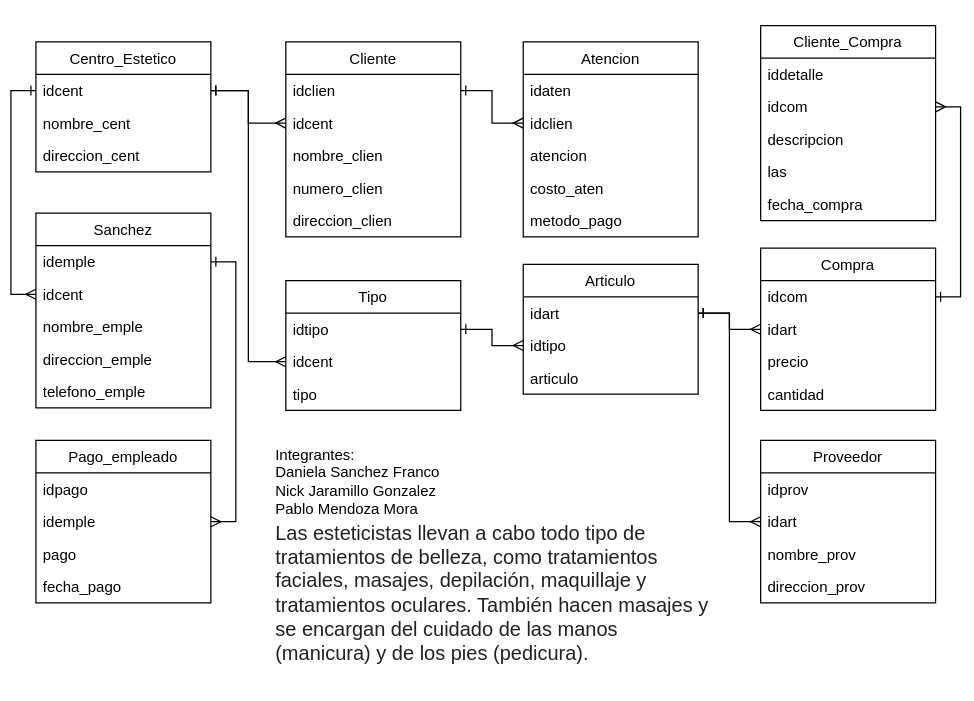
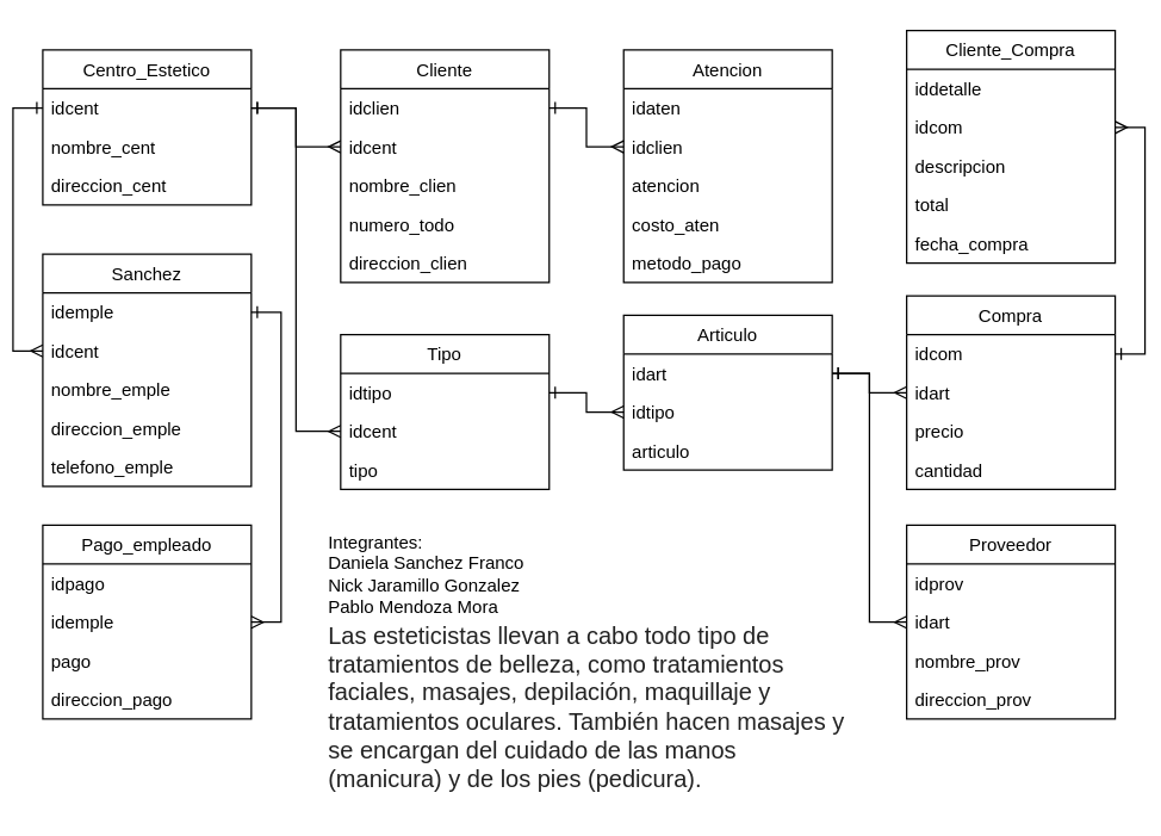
- <mxCell id="62" value="las" style="text;strokeColor=none;fillColor=none;align=left;verticalAlign=top;spacingLeft=4;spacingRight=4;overflow=hidden;rotatable=0;points=[[0,0.5],[1,0.5]];portConstraint=eastwest;" vertex="1" parent="58"><mxGeometry y="104" width="140" height="26" as="geometry" /></mxCell>
+ <mxCell id="62" value="total" style="text;strokeColor=none;fillColor=none;align=left;verticalAlign=top;spacingLeft=4;spacingRight=4;overflow=hidden;rotatable=0;points=[[0,0.5],[1,0.5]];portConstraint=eastwest;" vertex="1" parent="58"><mxGeometry y="104" width="140" height="26" as="geometry" /></mxCell>
- <mxCell id="27" value="numero_clien" style="text;strokeColor=none;fillColor=none;align=left;verticalAlign=top;spacingLeft=4;spacingRight=4;overflow=hidden;rotatable=0;points=[[0,0.5],[1,0.5]];portConstraint=eastwest;" parent="23" vertex="1"><mxGeometry y="104" width="140" height="26" as="geometry" /></mxCell>
+ <mxCell id="27" value="numero_todo" style="text;strokeColor=none;fillColor=none;align=left;verticalAlign=top;spacingLeft=4;spacingRight=4;overflow=hidden;rotatable=0;points=[[0,0.5],[1,0.5]];portConstraint=eastwest;" parent="23" vertex="1"><mxGeometry y="104" width="140" height="26" as="geometry" /></mxCell>
- <mxCell id="22" value="fecha_pago" style="text;strokeColor=none;fillColor=none;align=left;verticalAlign=top;spacingLeft=4;spacingRight=4;overflow=hidden;rotatable=0;points=[[0,0.5],[1,0.5]];portConstraint=eastwest;" parent="18" vertex="1"><mxGeometry y="104" width="140" height="26" as="geometry" /></mxCell>
+ <mxCell id="22" value="direccion_pago" style="text;strokeColor=none;fillColor=none;align=left;verticalAlign=top;spacingLeft=4;spacingRight=4;overflow=hidden;rotatable=0;points=[[0,0.5],[1,0.5]];portConstraint=eastwest;" parent="18" vertex="1"><mxGeometry y="104" width="140" height="26" as="geometry" /></mxCell>
